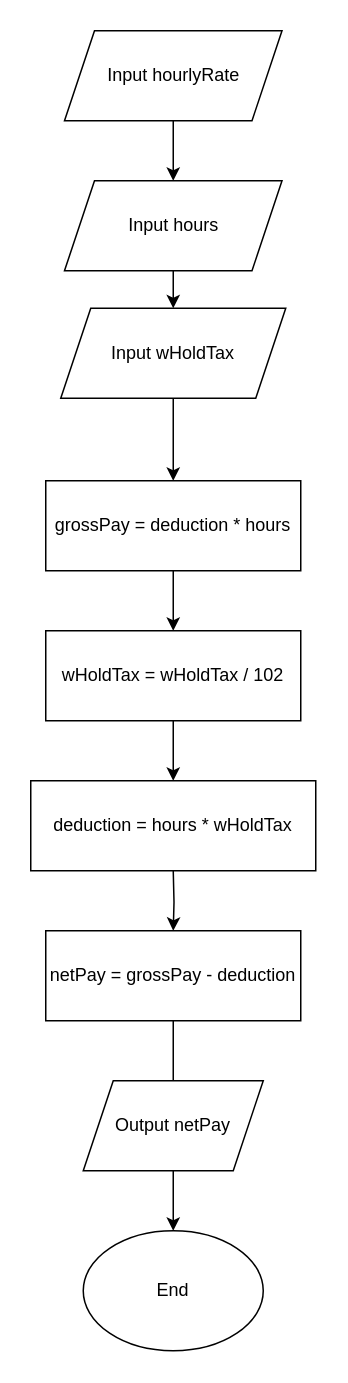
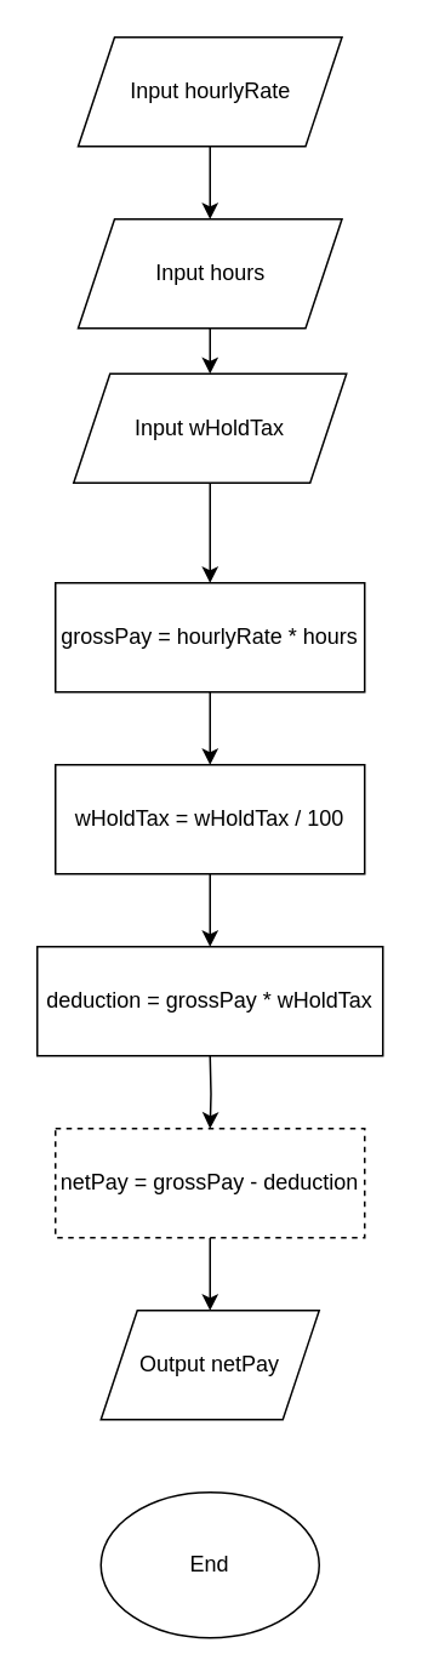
- <mxCell id="7" value="grossPay = deduction * hours" style="whiteSpace=wrap;html=1;" parent="1" vertex="1"><mxGeometry x="30" y="320" width="170" height="60" as="geometry" /></mxCell>
+ <mxCell id="7" value="grossPay = hourlyRate * hours" style="whiteSpace=wrap;html=1;" parent="1" vertex="1"><mxGeometry x="30" y="320" width="170" height="60" as="geometry" /></mxCell>
- <mxCell id="11" value="wHoldTax = wHoldTax / 102" style="whiteSpace=wrap;html=1;" vertex="1" parent="1"><mxGeometry x="30" y="420" width="170" height="60" as="geometry" /></mxCell>
+ <mxCell id="11" value="wHoldTax = wHoldTax / 100" style="whiteSpace=wrap;html=1;" vertex="1" parent="1"><mxGeometry x="30" y="420" width="170" height="60" as="geometry" /></mxCell>
- <mxCell id="13" value="deduction = hours * wHoldTax" style="whiteSpace=wrap;html=1;" vertex="1" parent="1"><mxGeometry x="20" y="520" width="190" height="60" as="geometry" /></mxCell>
+ <mxCell id="13" value="deduction = grossPay * wHoldTax" style="whiteSpace=wrap;html=1;" vertex="1" parent="1"><mxGeometry x="20" y="520" width="190" height="60" as="geometry" /></mxCell>
- <mxCell id="15" value="netPay = grossPay - deduction" style="whiteSpace=wrap;html=1;" vertex="1" parent="1"><mxGeometry x="30" y="620" width="170" height="60" as="geometry" /></mxCell>
+ <mxCell id="15" value="netPay = grossPay - deduction" style="whiteSpace=wrap;html=1;dashed=1;" vertex="1" parent="1"><mxGeometry x="30" y="620" width="170" height="60" as="geometry" /></mxCell>
- <mxCell id="14" value="" style="edgeStyle=orthogonalEdgeStyle;rounded=0;orthogonalLoop=1;jettySize=auto;html=1;endArrow=none;" edge="1" parent="1" source="15" target="17"><mxGeometry relative="1" as="geometry" /></mxCell>
+ <mxCell id="14" value="" style="edgeStyle=orthogonalEdgeStyle;rounded=0;orthogonalLoop=1;jettySize=auto;html=1;" edge="1" parent="1" source="15" target="17"><mxGeometry relative="1" as="geometry" /></mxCell>
- <mxCell id="16" value="" style="edgeStyle=orthogonalEdgeStyle;rounded=0;orthogonalLoop=1;jettySize=auto;html=1;" edge="1" parent="1" source="17" target="18"><mxGeometry relative="1" as="geometry" /></mxCell>
